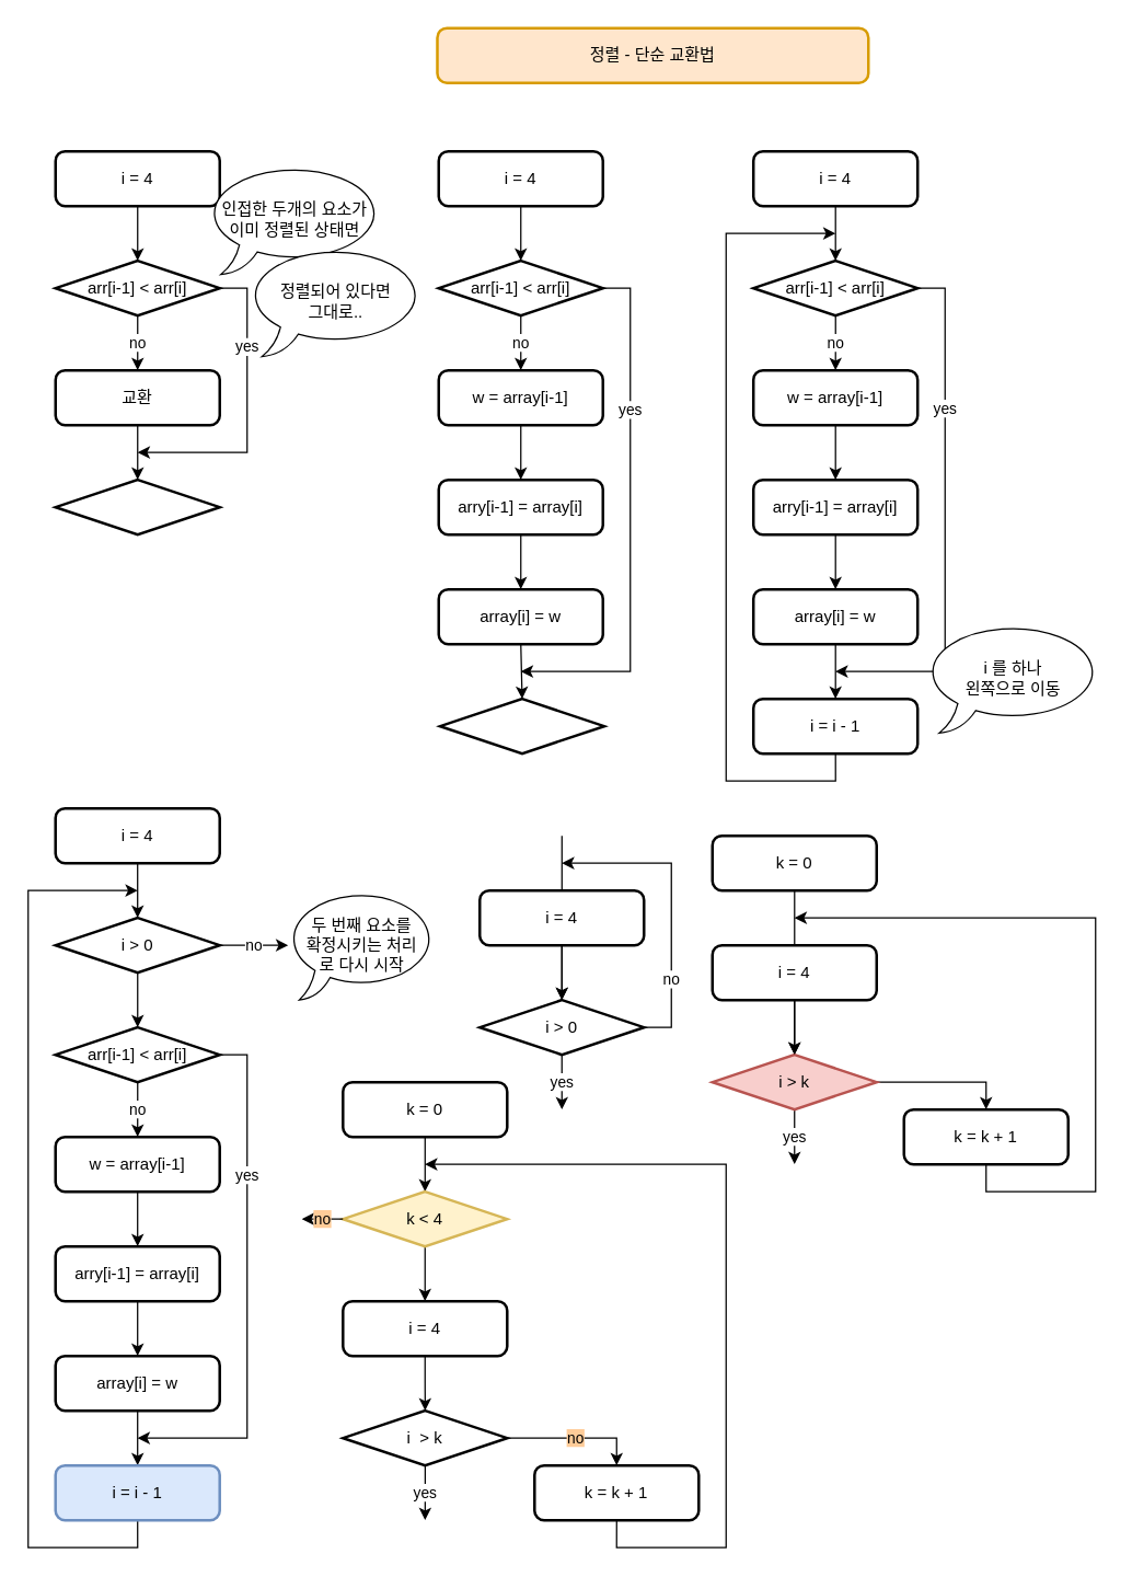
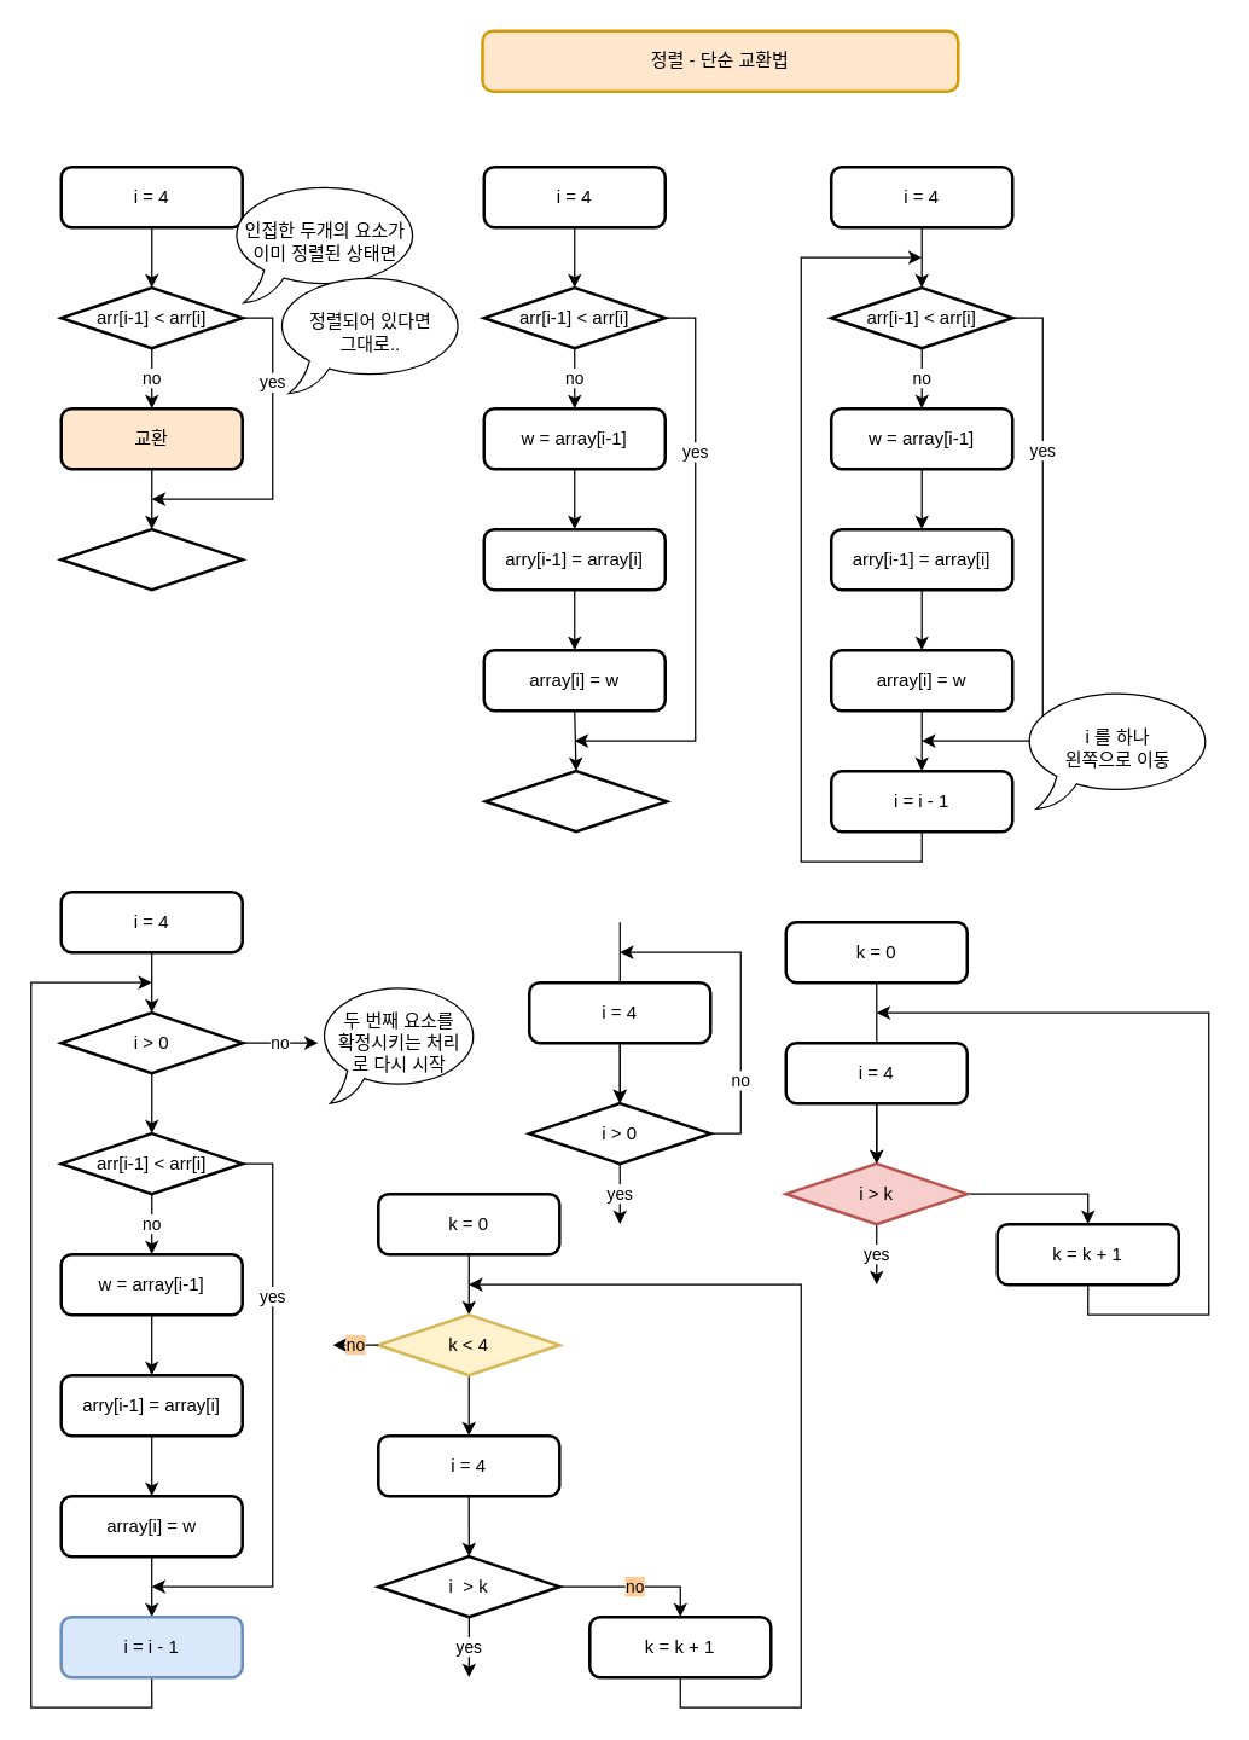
- <mxCell id="10" value="교환" style="rounded=1;whiteSpace=wrap;html=1;absoluteArcSize=1;arcSize=14;strokeWidth=2;" parent="1" vertex="1"><mxGeometry x="40" y="270" width="120" height="40" as="geometry" /></mxCell>
+ <mxCell id="10" value="교환" style="rounded=1;whiteSpace=wrap;html=1;absoluteArcSize=1;arcSize=14;strokeWidth=2;fillColor=#ffe6cc;" parent="1" vertex="1"><mxGeometry x="40" y="270" width="120" height="40" as="geometry" /></mxCell>
